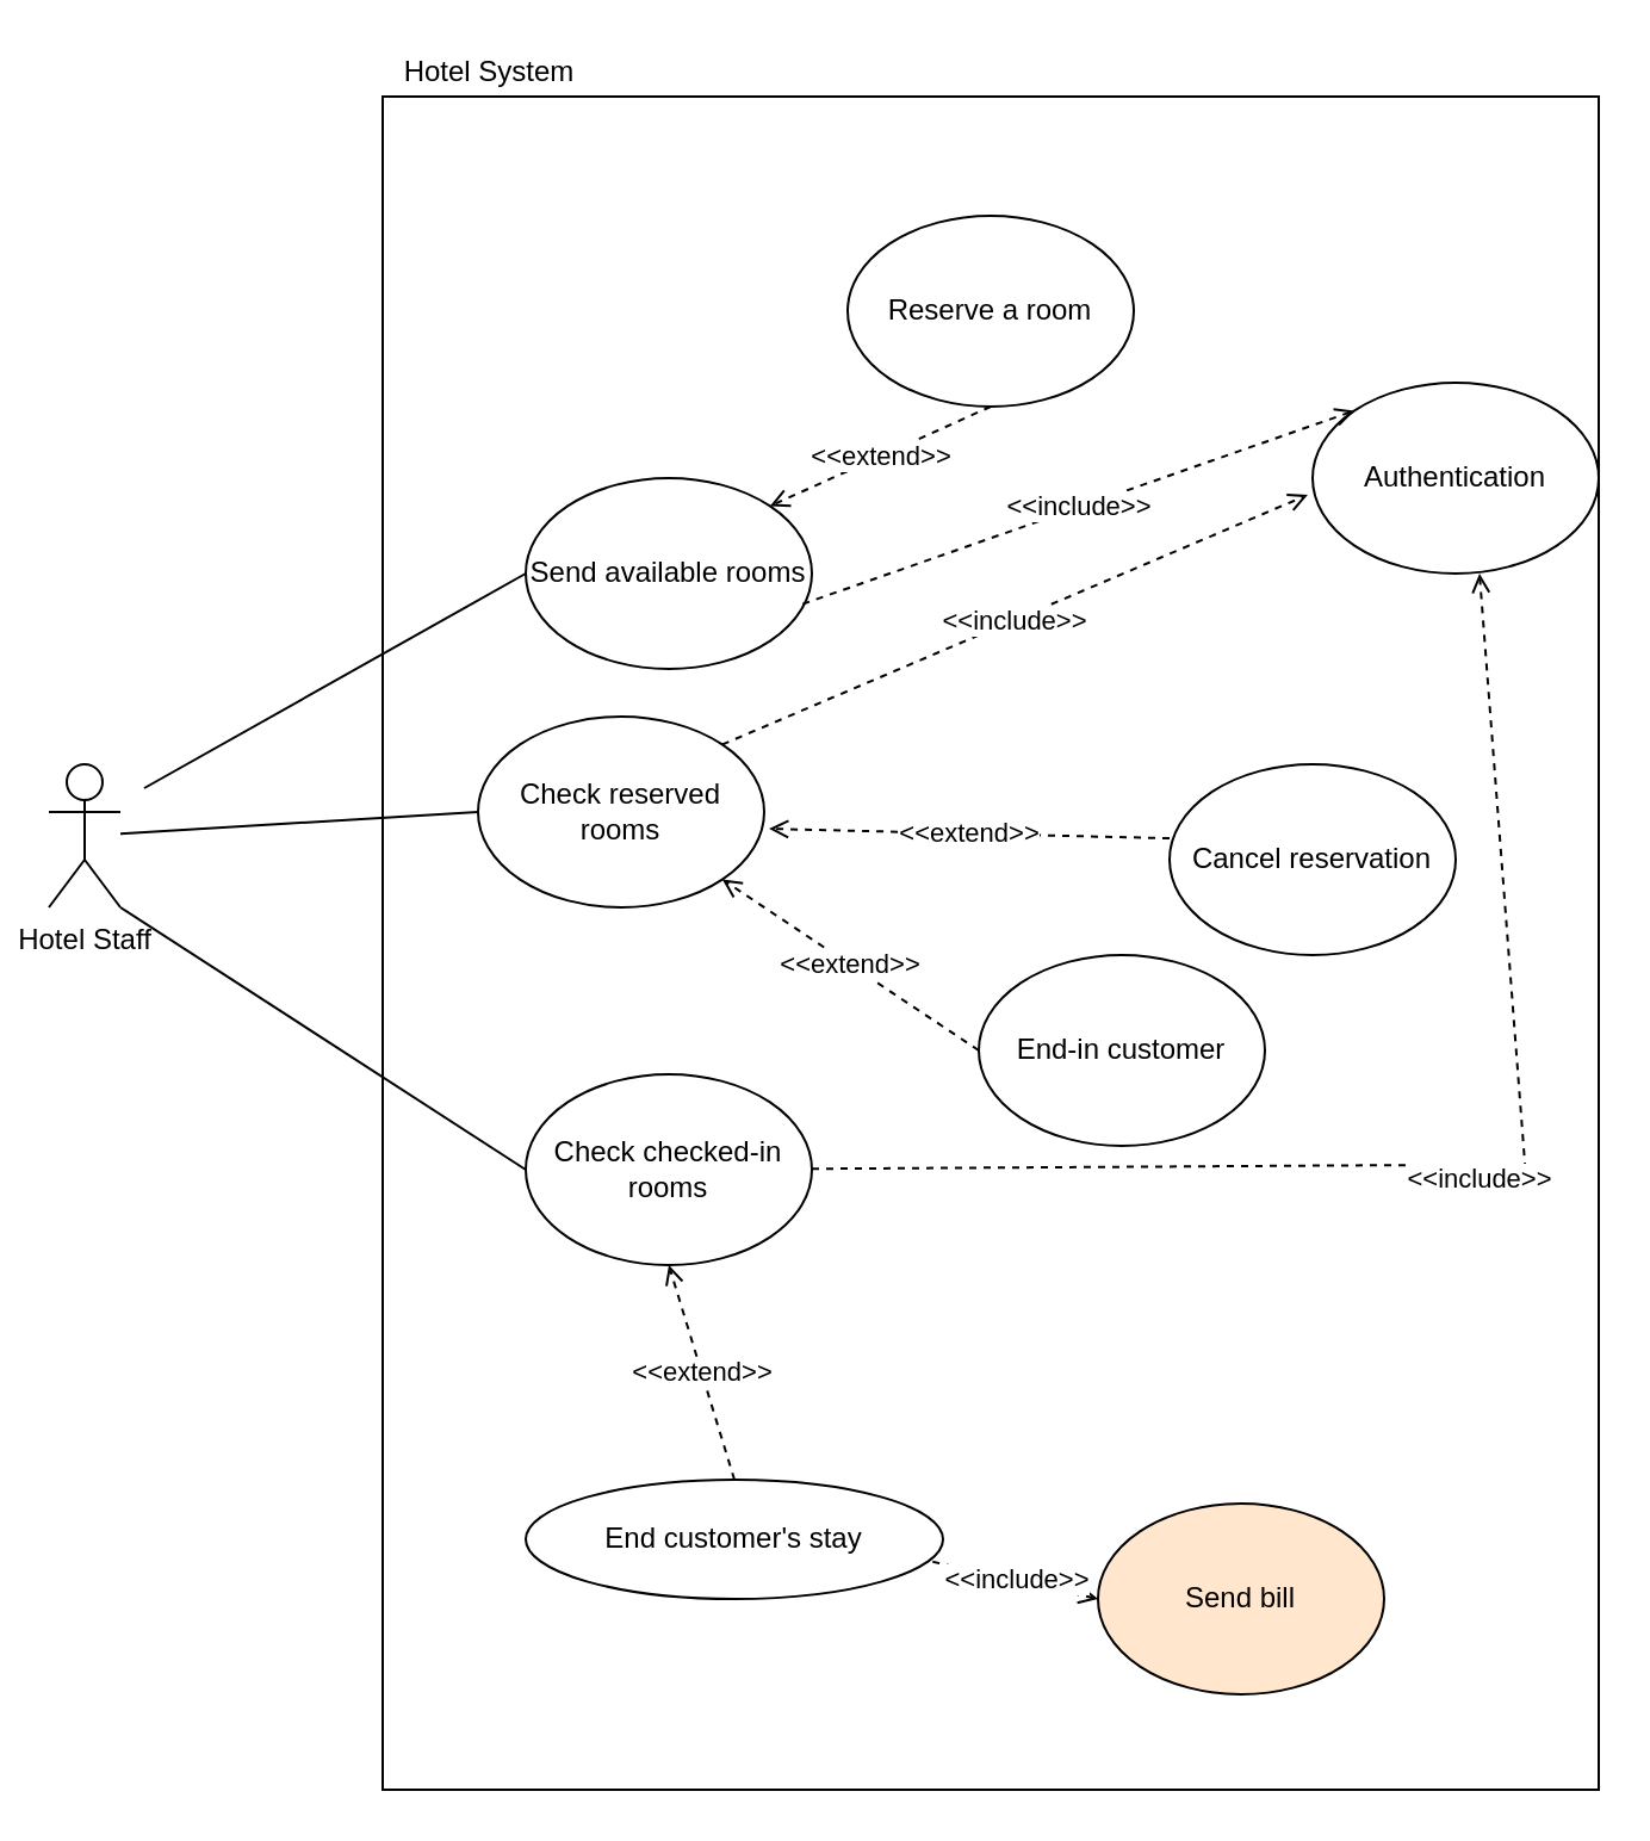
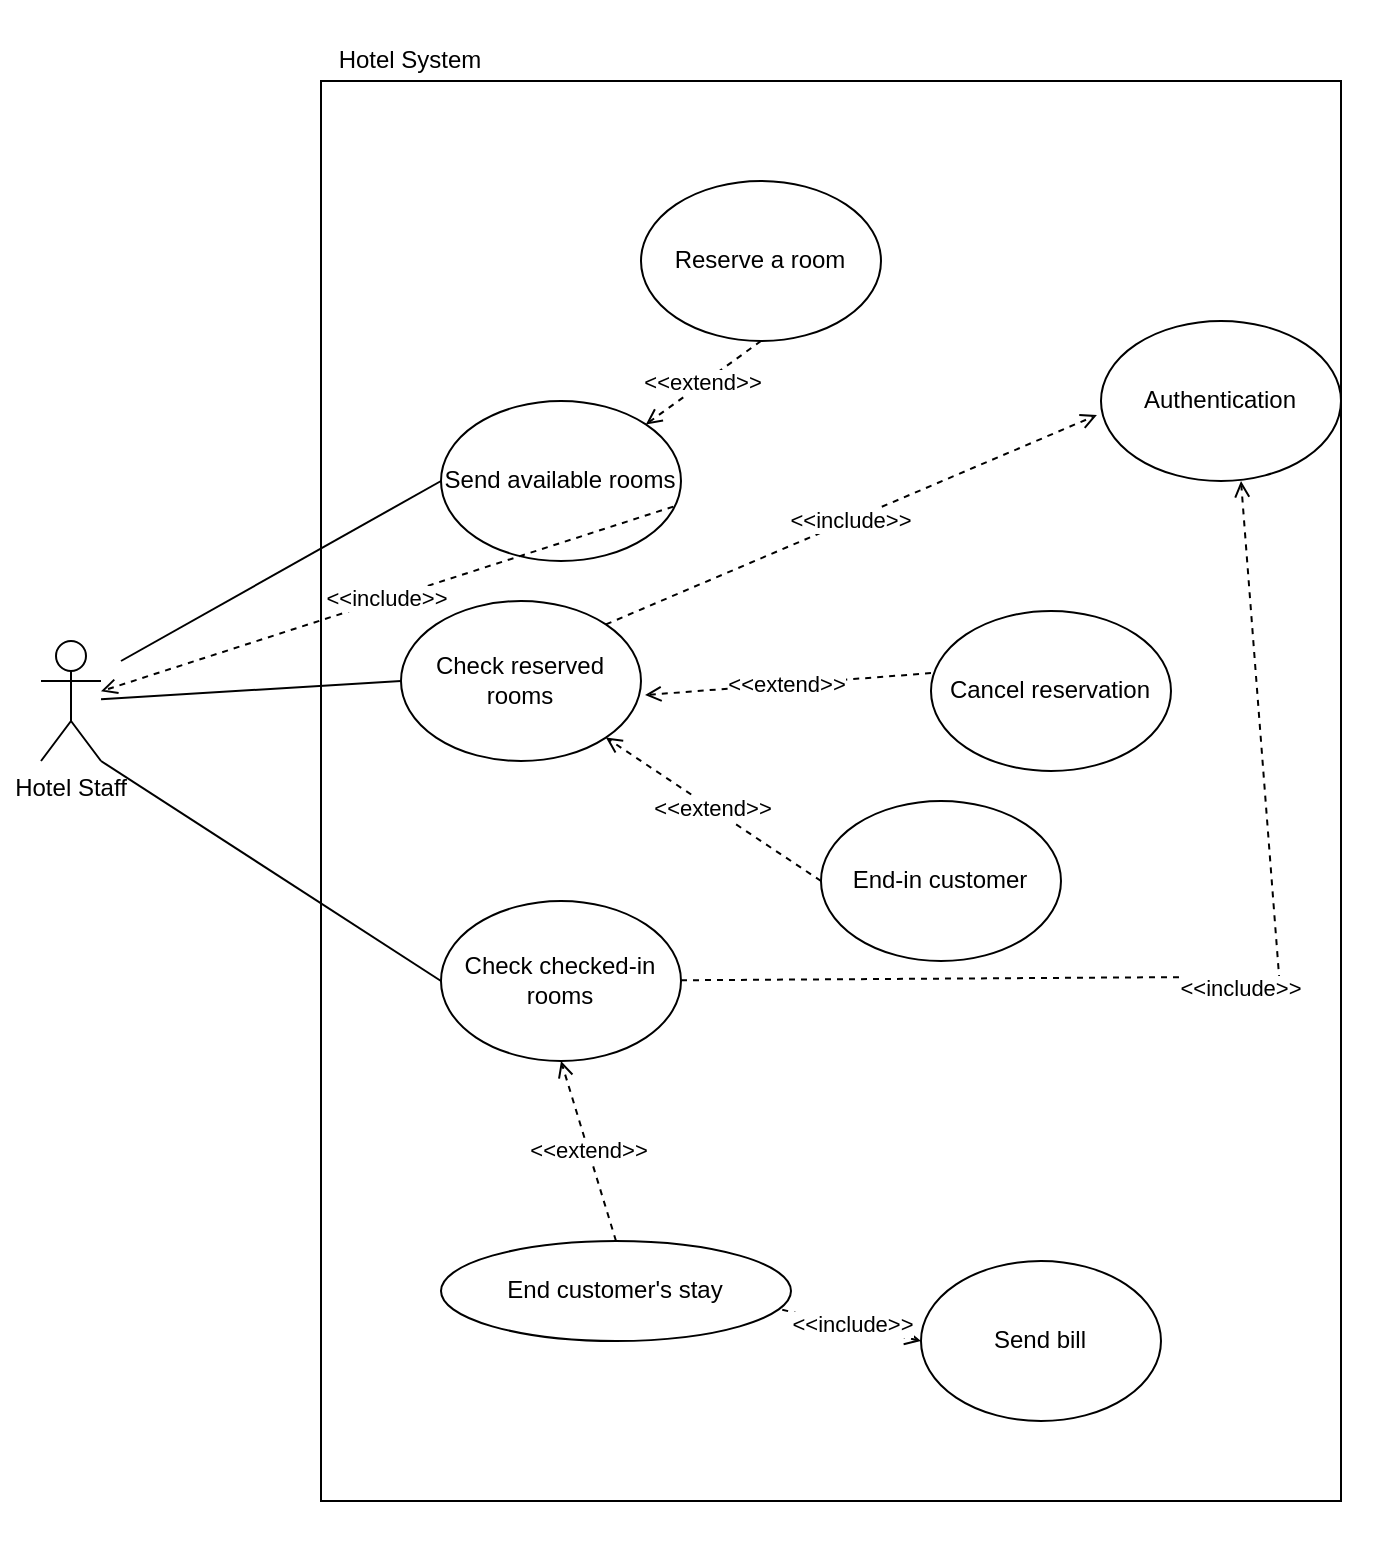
- <mxCell id="8" value="Reserve a room" style="ellipse;whiteSpace=wrap;html=1;" parent="1" vertex="1"><mxGeometry x="355" y="90" width="120" height="80" as="geometry" /></mxCell>
+ <mxCell id="8" value="Reserve a room" style="ellipse;whiteSpace=wrap;html=1;" parent="1" vertex="1"><mxGeometry x="320" y="90" width="120" height="80" as="geometry" /></mxCell>
- <mxCell id="22" value="&amp;lt;&amp;lt;include&amp;gt;&amp;gt;" style="endArrow=open;html=1;exitX=0.968;exitY=0.66;exitDx=0;exitDy=0;dashed=1;endFill=0;entryX=0;entryY=0;entryDx=0;entryDy=0;exitPerimeter=0;" parent="1" source="20" target="4" edge="1"><mxGeometry width="50" height="50" relative="1" as="geometry"><mxPoint x="312.426" y="331.716" as="sourcePoint" /><mxPoint x="557.96" y="297.04" as="targetPoint" /></mxGeometry></mxCell>
+ <mxCell id="22" value="&amp;lt;&amp;lt;include&amp;gt;&amp;gt;" style="endArrow=open;html=1;exitX=0.968;exitY=0.66;exitDx=0;exitDy=0;dashed=1;endFill=0;exitPerimeter=0;" parent="1" source="20" target="3" edge="1"><mxGeometry width="50" height="50" relative="1" as="geometry"><mxPoint x="312.426" y="331.716" as="sourcePoint" /><mxPoint x="557.96" y="297.04" as="targetPoint" /></mxGeometry></mxCell>
- <mxCell id="10" value="Cancel reservation" style="ellipse;whiteSpace=wrap;html=1;" parent="1" vertex="1"><mxGeometry x="490" y="320" width="120" height="80" as="geometry" /></mxCell>
+ <mxCell id="10" value="Cancel reservation" style="ellipse;whiteSpace=wrap;html=1;" parent="1" vertex="1"><mxGeometry x="465" y="305" width="120" height="80" as="geometry" /></mxCell>
- <mxCell id="9" value="Send bill" style="ellipse;whiteSpace=wrap;html=1;fillColor=#ffe6cc;" parent="1" vertex="1"><mxGeometry x="460" y="630" width="120" height="80" as="geometry" /></mxCell>
+ <mxCell id="9" value="Send bill" style="ellipse;whiteSpace=wrap;html=1;" parent="1" vertex="1"><mxGeometry x="460" y="630" width="120" height="80" as="geometry" /></mxCell>
